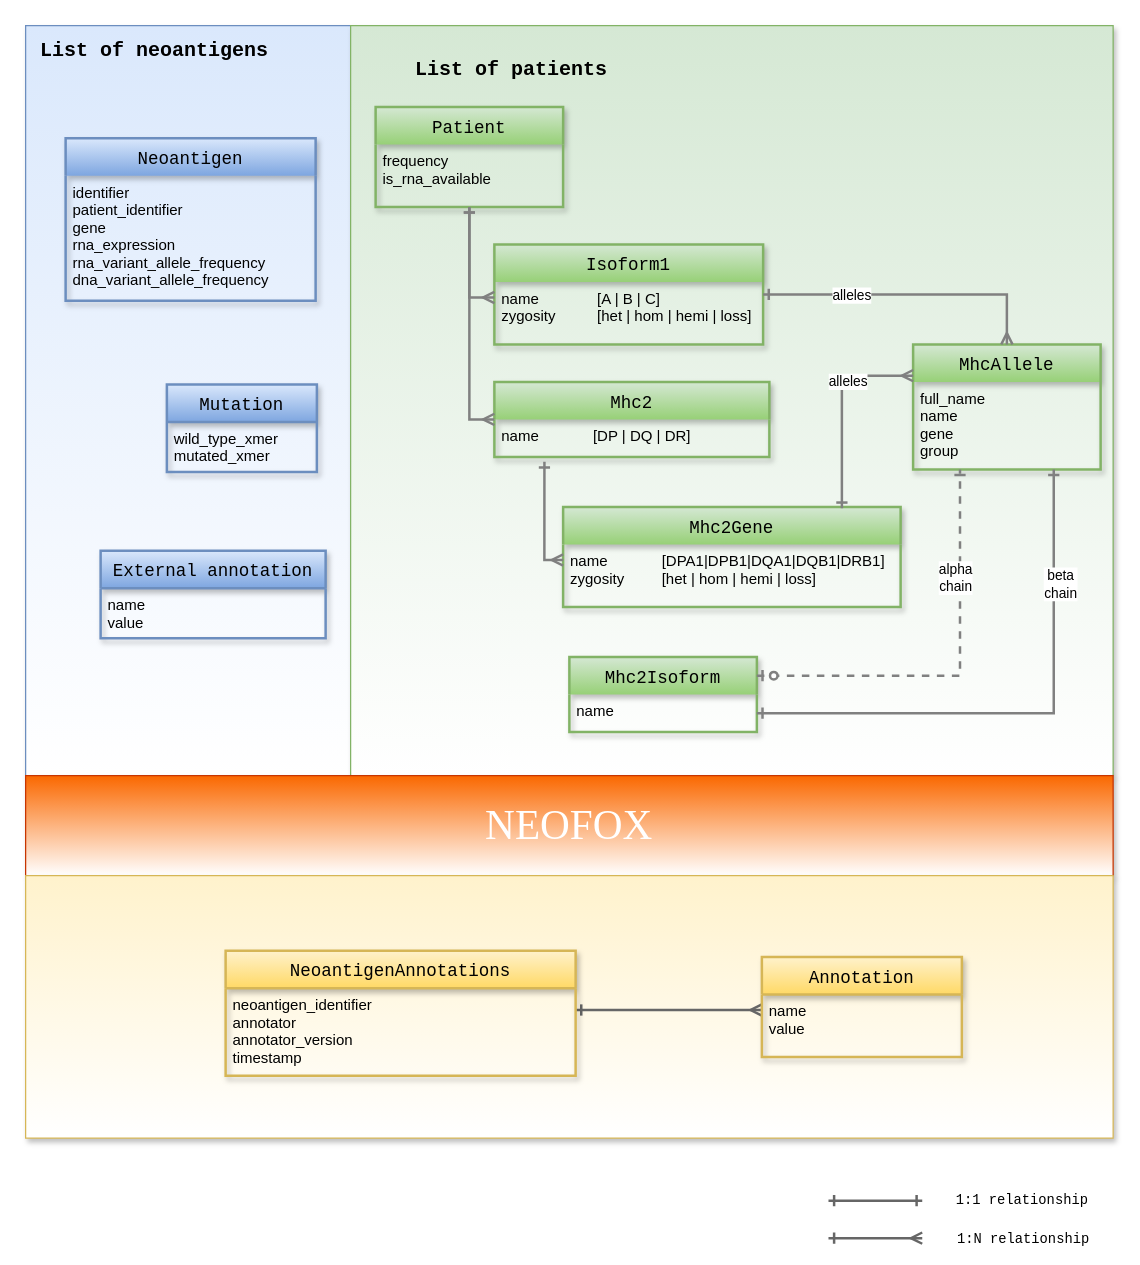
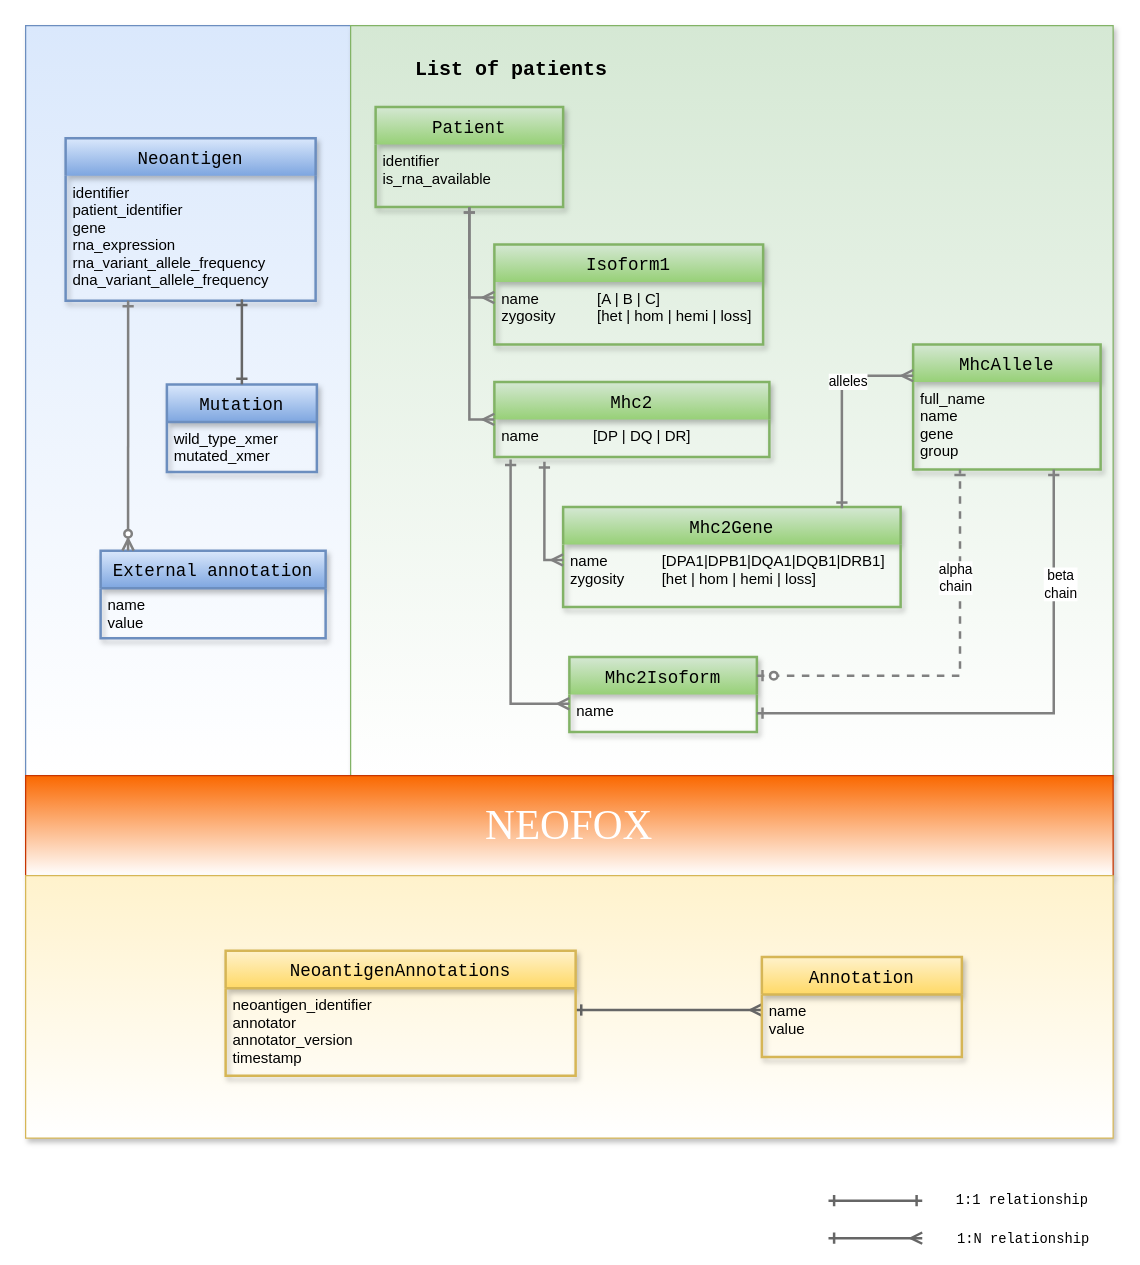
- <mxCell id="9" value="&lt;font face=&quot;Courier New&quot;&gt;List of neoantigens&lt;/font&gt;" style="text;html=1;strokeColor=none;fillColor=none;align=left;verticalAlign=middle;whiteSpace=wrap;rounded=0;fontStyle=1;fontSize=16;" parent="2" vertex="1"><mxGeometry x="10" y="10" width="200" height="20" as="geometry" /></mxCell>
- <mxCell id="26" value="frequency&#10;is_rna_available&#10;" style="align=left;strokeColor=none;fillColor=none;spacingLeft=4;fontSize=12;verticalAlign=top;resizable=0;rotatable=0;part=1;" parent="25" vertex="1"><mxGeometry y="30" width="150" height="50" as="geometry" /></mxCell>
+ <mxCell id="26" value="identifier&#10;is_rna_available&#10;" style="align=left;strokeColor=none;fillColor=none;spacingLeft=4;fontSize=12;verticalAlign=top;resizable=0;rotatable=0;part=1;" parent="25" vertex="1"><mxGeometry y="30" width="150" height="50" as="geometry" /></mxCell>
- <mxCell id="39" style="edgeStyle=orthogonalEdgeStyle;rounded=0;orthogonalLoop=1;jettySize=auto;html=1;entryX=0.5;entryY=0;entryDx=0;entryDy=0;endArrow=ERmany;endFill=0;startArrow=ERone;startFill=0;strokeWidth=2;strokeColor=#808080;exitX=1;exitY=0.2;exitDx=0;exitDy=0;exitPerimeter=0;" parent="1" source="28" target="35" edge="1"><mxGeometry relative="1" as="geometry"><mxPoint x="382" y="340" as="sourcePoint" /></mxGeometry></mxCell>
- <mxCell id="40" value="alleles" style="edgeLabel;html=1;align=center;verticalAlign=middle;resizable=0;points=[];" parent="39" vertex="1" connectable="0"><mxGeometry x="-0.106" y="-2" relative="1" as="geometry"><mxPoint x="-35" y="-2" as="offset" /></mxGeometry></mxCell>
+ <mxCell id="8" style="edgeStyle=orthogonalEdgeStyle;rounded=0;orthogonalLoop=1;jettySize=auto;html=1;entryX=0.5;entryY=0;entryDx=0;entryDy=0;fontFamily=Courier New;exitX=0.705;exitY=0.99;exitDx=0;exitDy=0;strokeWidth=2;endArrow=ERone;endFill=0;startArrow=ERone;startFill=0;gradientColor=#b3b3b3;fillColor=#f5f5f5;strokeColor=#666666;exitPerimeter=0;" parent="2" source="5" target="6" edge="1"><mxGeometry relative="1" as="geometry"><Array as="points"><mxPoint x="173" y="260" /><mxPoint x="173" y="260" /></Array></mxGeometry></mxCell>
+ <mxCell id="12" style="edgeStyle=orthogonalEdgeStyle;rounded=0;orthogonalLoop=1;jettySize=auto;html=1;exitX=0.25;exitY=1;exitDx=0;exitDy=0;entryX=0.122;entryY=0;entryDx=0;entryDy=0;entryPerimeter=0;startArrow=ERone;startFill=0;endArrow=ERzeroToMany;endFill=1;strokeColor=#808080;strokeWidth=2;fontSize=16;" parent="2" source="4" target="10" edge="1"><mxGeometry relative="1" as="geometry" /></mxCell>
+ <mxCell id="42" style="edgeStyle=orthogonalEdgeStyle;rounded=0;orthogonalLoop=1;jettySize=auto;html=1;entryX=0;entryY=0.25;entryDx=0;entryDy=0;startArrow=ERone;startFill=0;endArrow=ERmany;endFill=0;strokeColor=#808080;strokeWidth=2;exitX=0.059;exitY=1.067;exitDx=0;exitDy=0;exitPerimeter=0;" parent="1" source="30" target="34" edge="1"><mxGeometry relative="1" as="geometry" /></mxCell>
